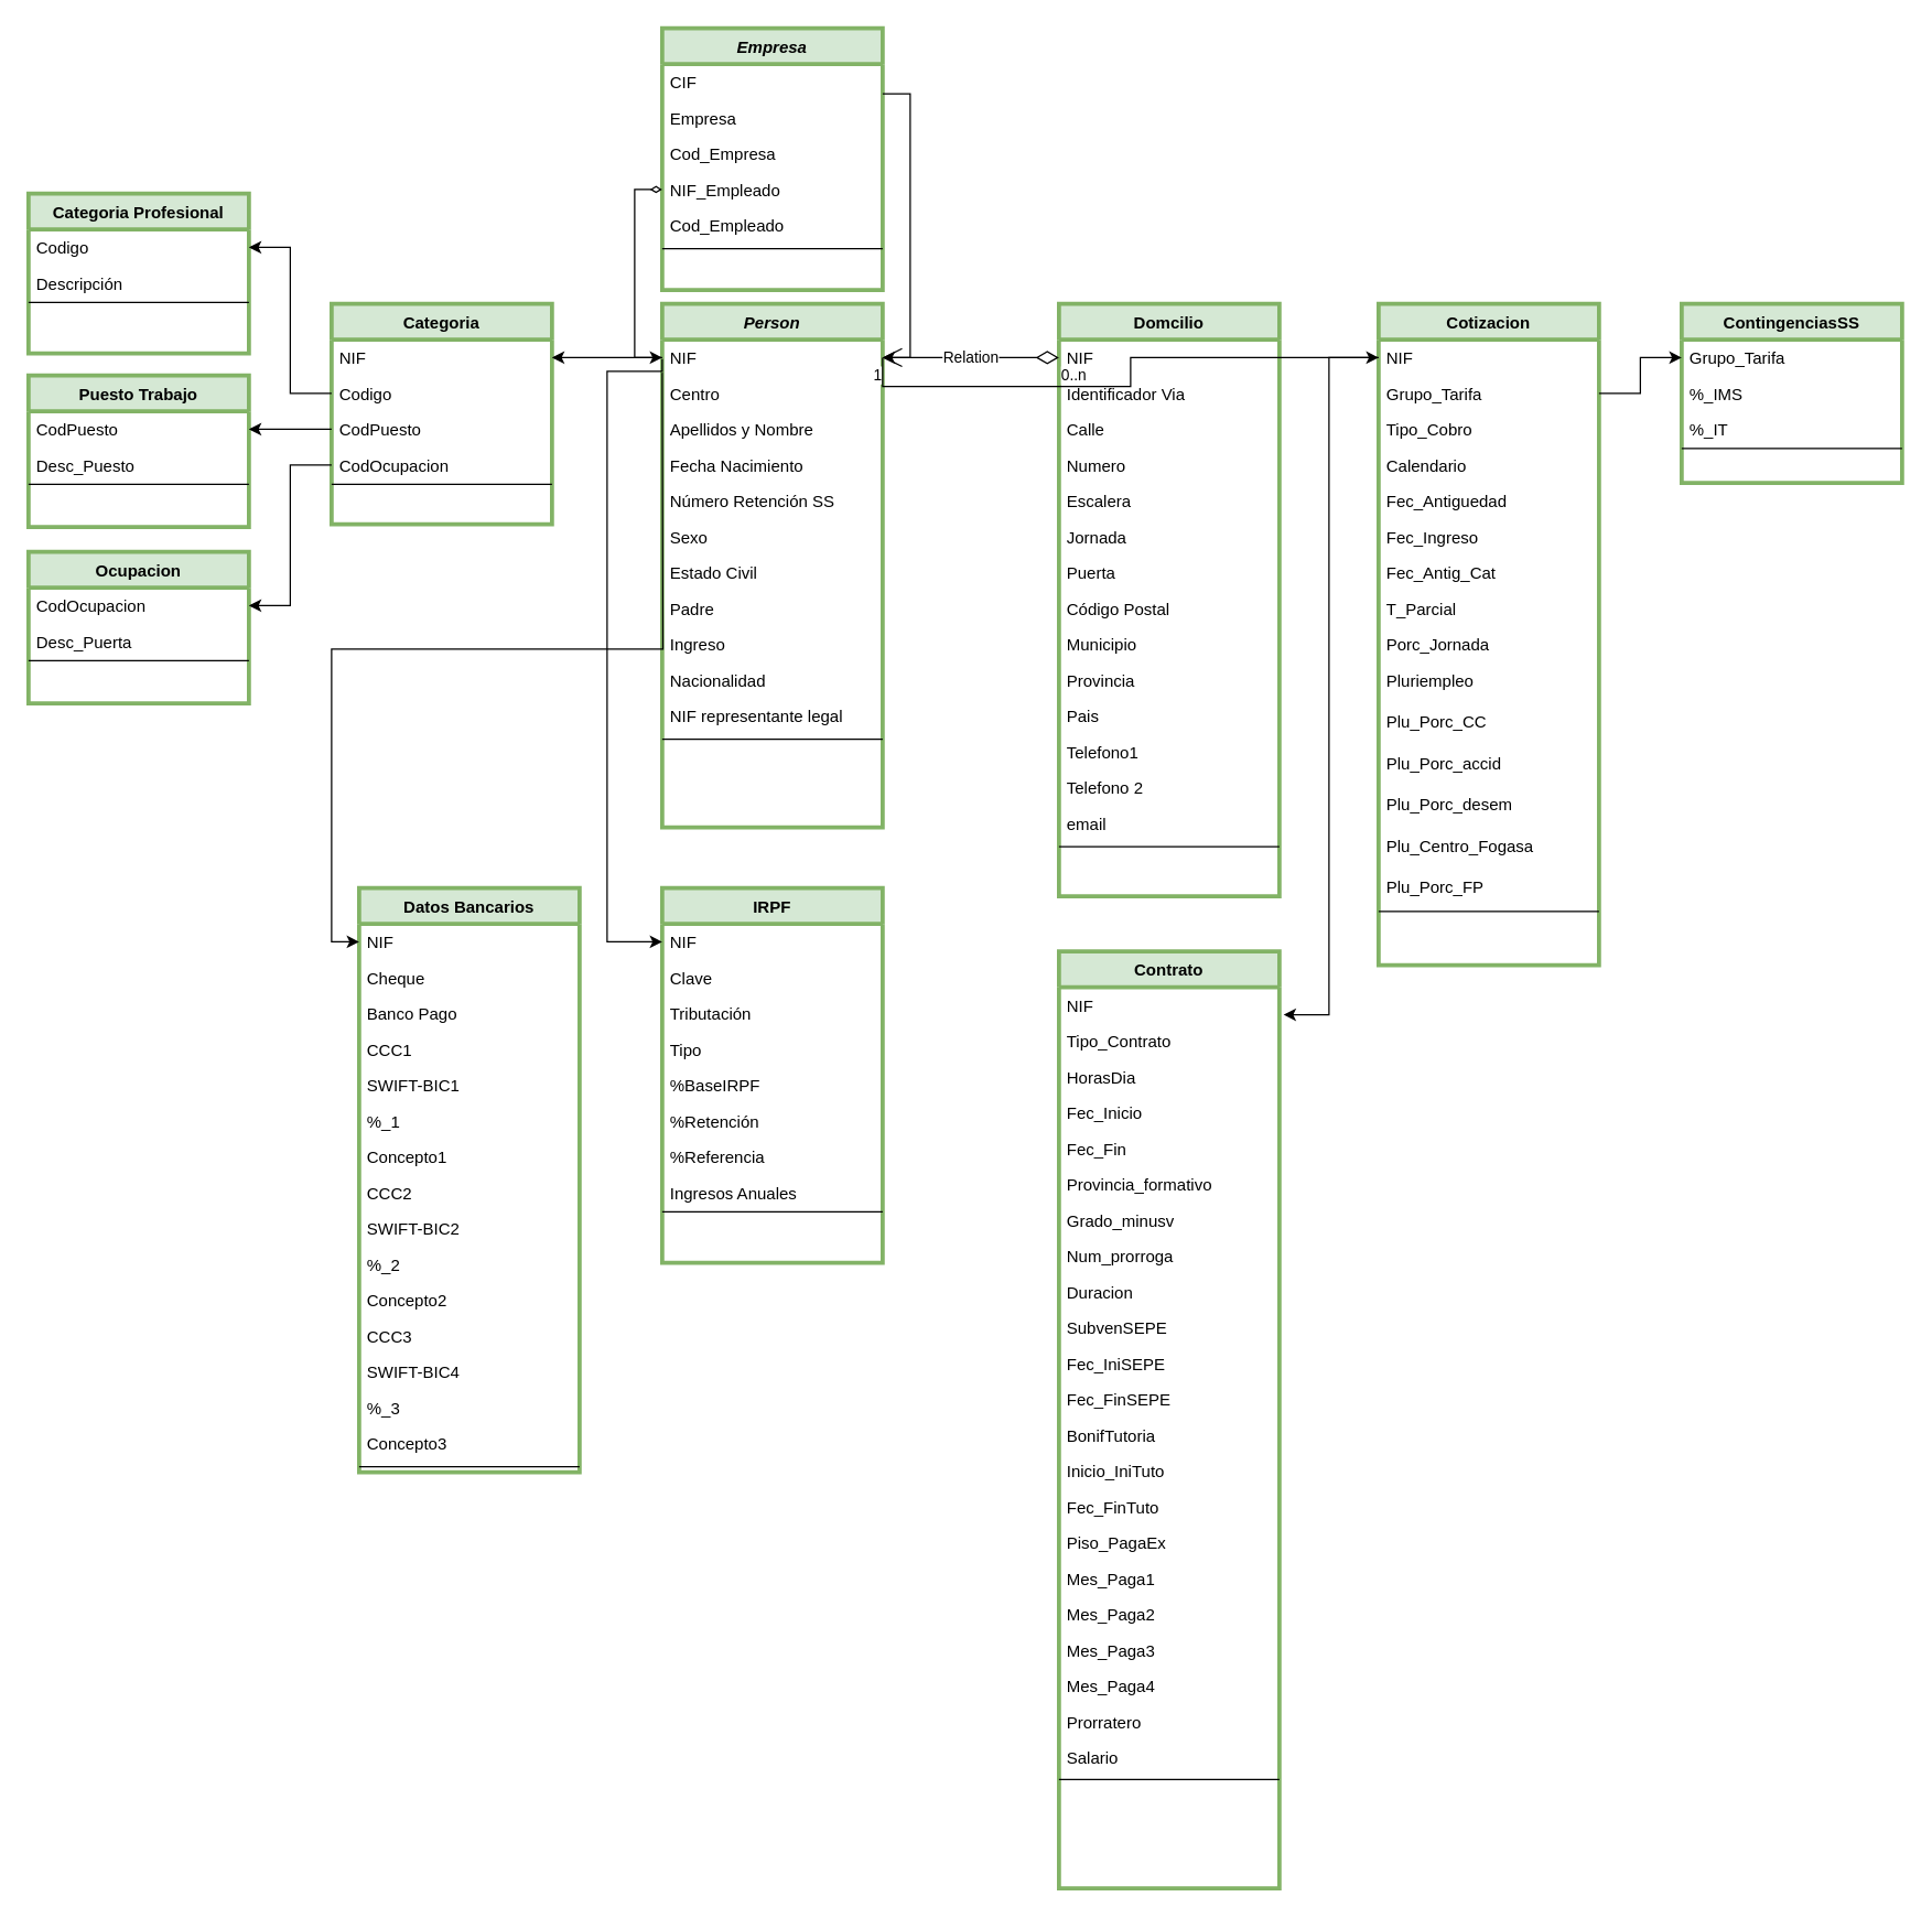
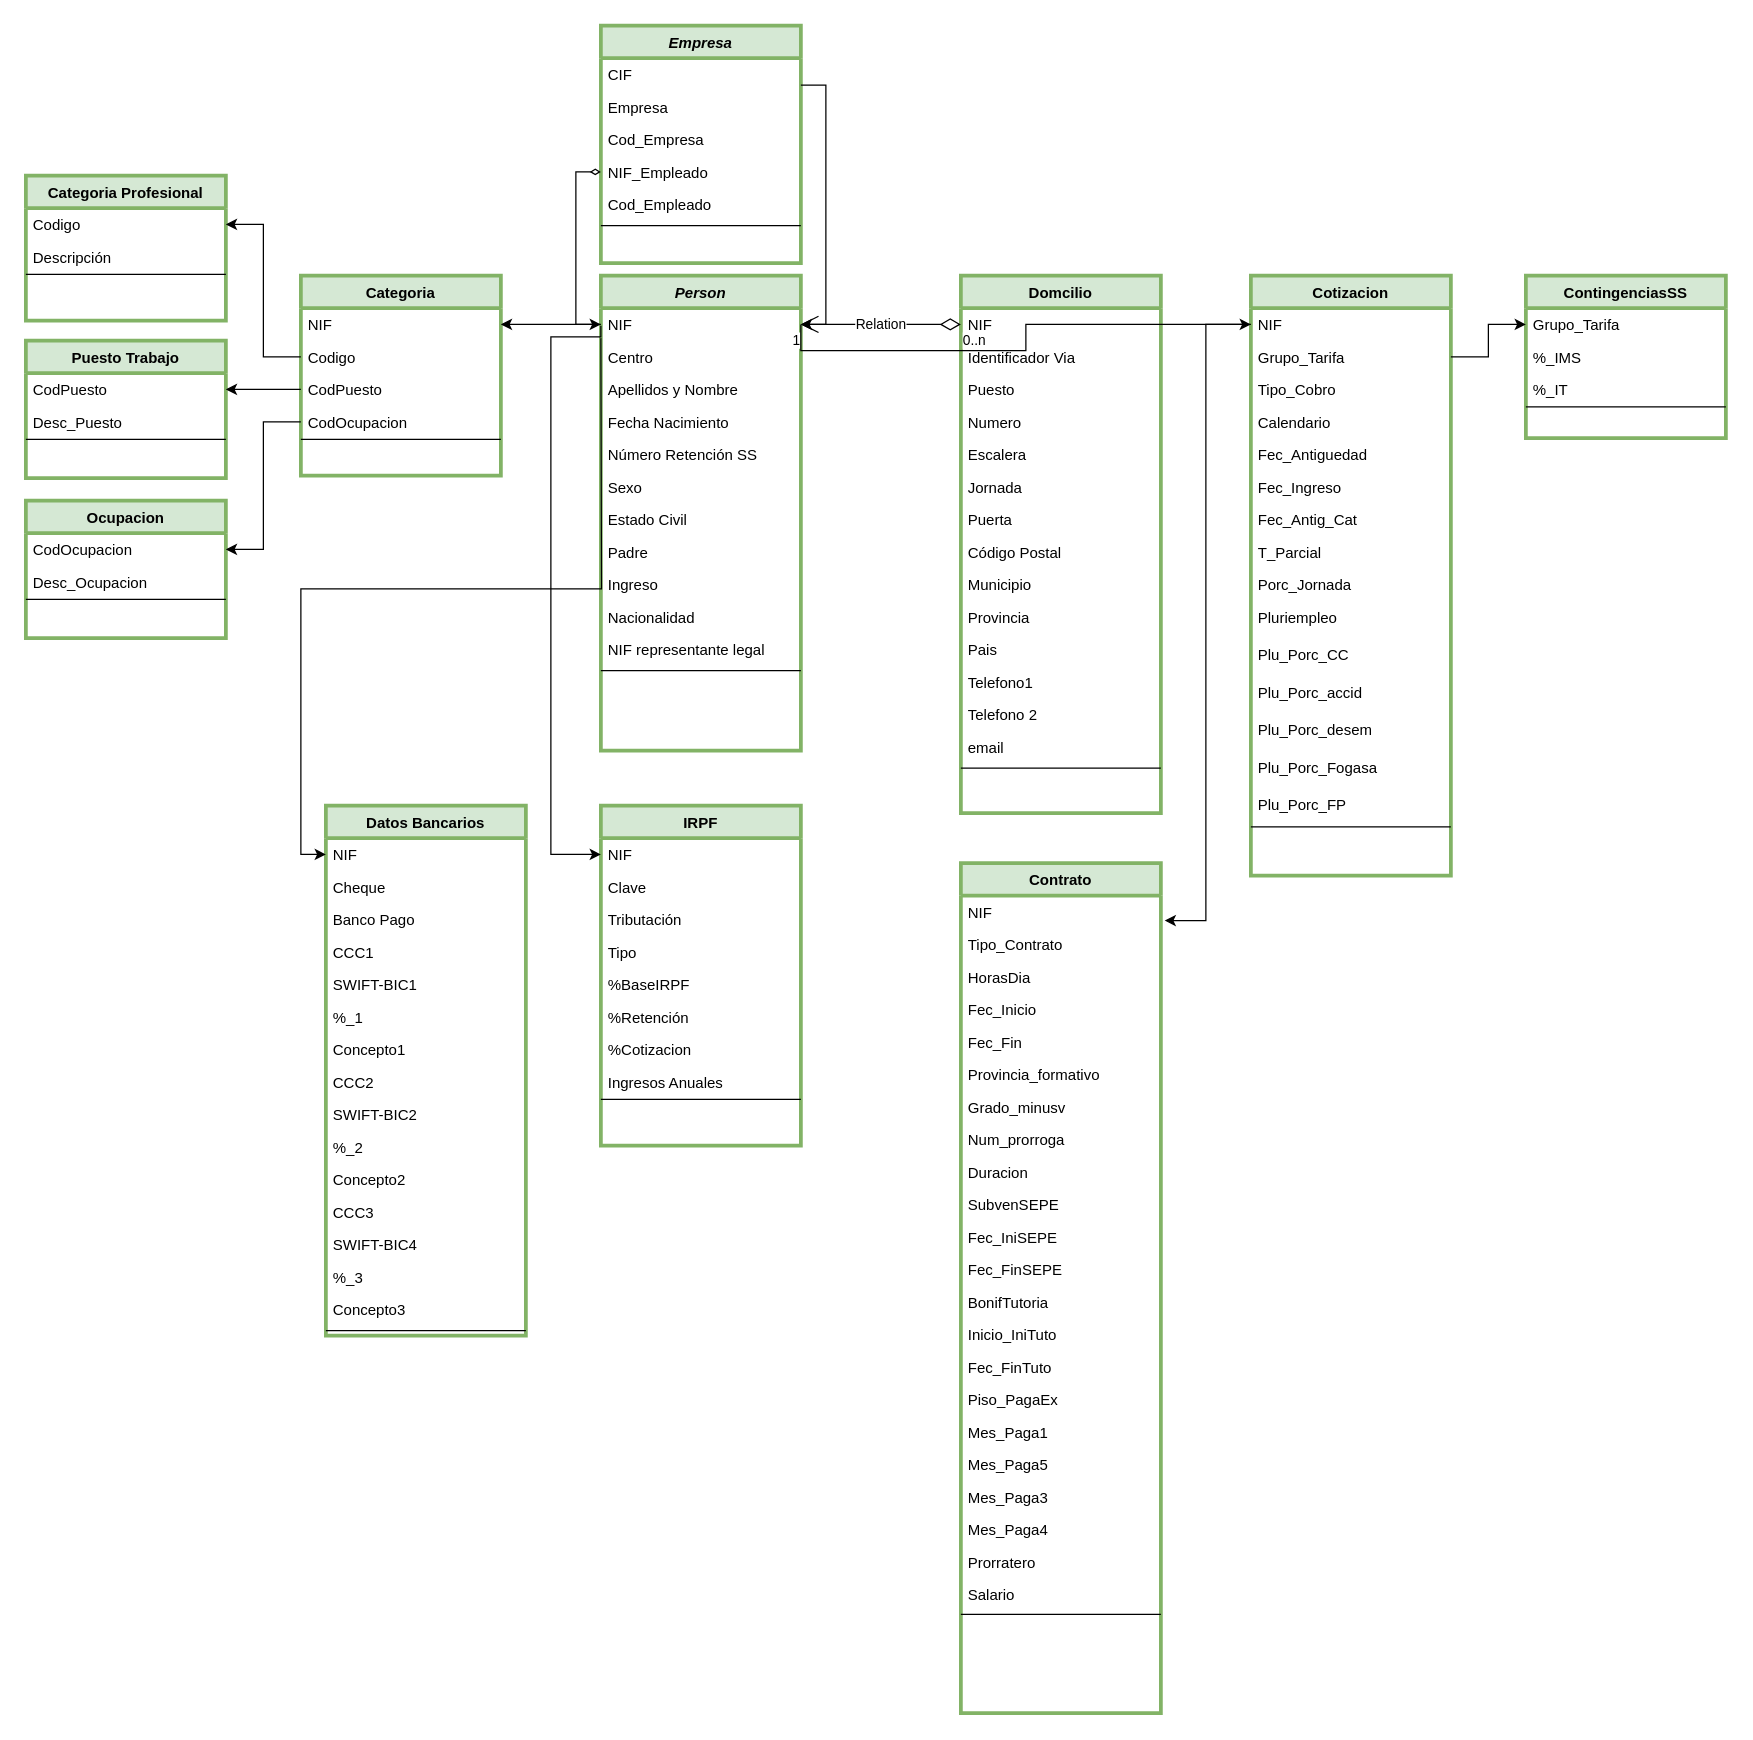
- <mxCell id="46" value="Calle" style="text;align=left;verticalAlign=top;spacingLeft=4;spacingRight=4;overflow=hidden;rotatable=0;points=[[0,0.5],[1,0.5]];portConstraint=eastwest;rounded=0;shadow=0;html=0;" parent="43" vertex="1"><mxGeometry y="78" width="160" height="26" as="geometry" /></mxCell>
+ <mxCell id="46" value="Puesto" style="text;align=left;verticalAlign=top;spacingLeft=4;spacingRight=4;overflow=hidden;rotatable=0;points=[[0,0.5],[1,0.5]];portConstraint=eastwest;rounded=0;shadow=0;html=0;" parent="43" vertex="1"><mxGeometry y="78" width="160" height="26" as="geometry" /></mxCell>
- <mxCell id="98" value="Desc_Puerta" style="text;align=left;verticalAlign=top;spacingLeft=4;spacingRight=4;overflow=hidden;rotatable=0;points=[[0,0.5],[1,0.5]];portConstraint=eastwest;" parent="96" vertex="1"><mxGeometry y="52" width="160" height="26" as="geometry" /></mxCell>
+ <mxCell id="98" value="Desc_Ocupacion" style="text;align=left;verticalAlign=top;spacingLeft=4;spacingRight=4;overflow=hidden;rotatable=0;points=[[0,0.5],[1,0.5]];portConstraint=eastwest;" parent="96" vertex="1"><mxGeometry y="52" width="160" height="26" as="geometry" /></mxCell>
- <mxCell id="85" value="Plu_Centro_Fogasa" style="text;align=left;verticalAlign=top;spacingLeft=4;spacingRight=4;overflow=hidden;rotatable=0;points=[[0,0.5],[1,0.5]];portConstraint=eastwest;" parent="71" vertex="1"><mxGeometry y="380" width="160" height="30" as="geometry" /></mxCell>
+ <mxCell id="85" value="Plu_Porc_Fogasa" style="text;align=left;verticalAlign=top;spacingLeft=4;spacingRight=4;overflow=hidden;rotatable=0;points=[[0,0.5],[1,0.5]];portConstraint=eastwest;" parent="71" vertex="1"><mxGeometry y="380" width="160" height="30" as="geometry" /></mxCell>
- <mxCell id="40" value="%Referencia" style="text;align=left;verticalAlign=top;spacingLeft=4;spacingRight=4;overflow=hidden;rotatable=0;points=[[0,0.5],[1,0.5]];portConstraint=eastwest;" parent="33" vertex="1"><mxGeometry y="182" width="160" height="26" as="geometry" /></mxCell>
+ <mxCell id="40" value="%Cotizacion" style="text;align=left;verticalAlign=top;spacingLeft=4;spacingRight=4;overflow=hidden;rotatable=0;points=[[0,0.5],[1,0.5]];portConstraint=eastwest;" parent="33" vertex="1"><mxGeometry y="182" width="160" height="26" as="geometry" /></mxCell>
- <mxCell id="128" value="Mes_Paga2" style="text;align=left;verticalAlign=top;spacingLeft=4;spacingRight=4;overflow=hidden;rotatable=0;points=[[0,0.5],[1,0.5]];portConstraint=eastwest;" parent="110" vertex="1"><mxGeometry y="468" width="160" height="26" as="geometry" /></mxCell>
+ <mxCell id="128" value="Mes_Paga5" style="text;align=left;verticalAlign=top;spacingLeft=4;spacingRight=4;overflow=hidden;rotatable=0;points=[[0,0.5],[1,0.5]];portConstraint=eastwest;" parent="110" vertex="1"><mxGeometry y="468" width="160" height="26" as="geometry" /></mxCell>
